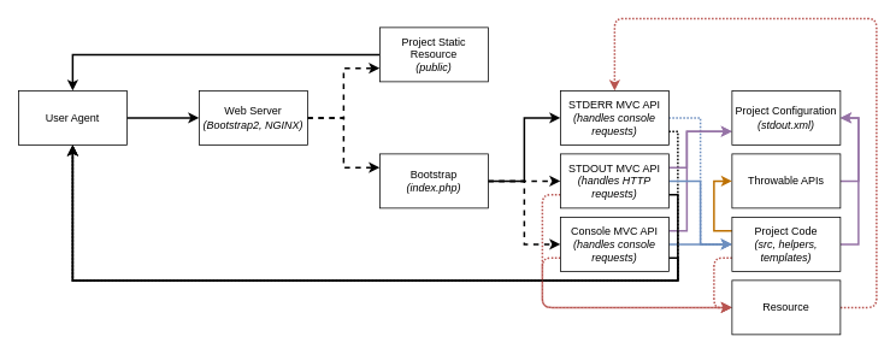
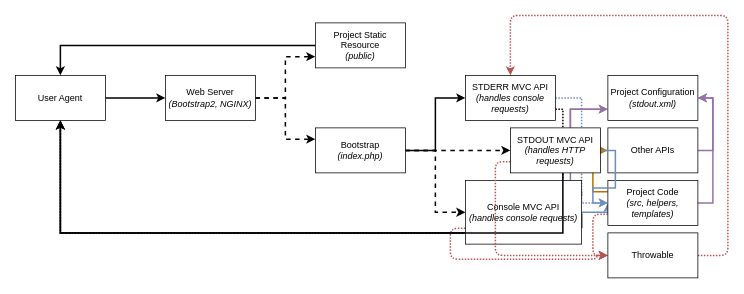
- <mxCell id="32" value="STDOUT MVC API&lt;br&gt;&lt;i&gt;(handles HTTP requests&lt;/i&gt;&lt;i&gt;)&lt;/i&gt;" style="rounded=0;whiteSpace=wrap;html=1;" parent="1" vertex="1"><mxGeometry x="620" y="170" width="120" height="60" as="geometry" /></mxCell>
+ <mxCell id="32" value="STDOUT MVC API&lt;br&gt;&lt;i&gt;(handles HTTP requests&lt;/i&gt;&lt;i&gt;)&lt;/i&gt;" style="rounded=0;whiteSpace=wrap;html=1;" parent="1" vertex="1"><mxGeometry x="680" y="170" width="120" height="60" as="geometry" /></mxCell>
- <mxCell id="23" value="Throwable APIs" style="rounded=0;whiteSpace=wrap;html=1;" parent="1" vertex="1"><mxGeometry x="810" y="170" width="120" height="60" as="geometry" /></mxCell>
+ <mxCell id="23" value="Other APIs" style="rounded=0;whiteSpace=wrap;html=1;" parent="1" vertex="1"><mxGeometry x="810" y="170" width="120" height="60" as="geometry" /></mxCell>
- <mxCell id="21" value="Console MVC API&lt;br&gt;&lt;i&gt;(handles console requests)&lt;/i&gt;" style="rounded=0;whiteSpace=wrap;html=1;" parent="1" vertex="1"><mxGeometry x="620" y="240" width="120" height="60" as="geometry" /></mxCell>
+ <mxCell id="21" value="Console MVC API&lt;br&gt;&lt;i&gt;(handles console requests)&lt;/i&gt;" style="rounded=0;whiteSpace=wrap;html=1;" parent="1" vertex="1"><mxGeometry x="620" y="240" width="155" height="85" as="geometry" /></mxCell>
- <mxCell id="35" value="Resource" style="rounded=0;whiteSpace=wrap;html=1;" vertex="1" parent="1"><mxGeometry x="810" y="310" width="120" height="60" as="geometry" /></mxCell>
+ <mxCell id="35" value="Throwable" style="rounded=0;whiteSpace=wrap;html=1;" vertex="1" parent="1"><mxGeometry x="810" y="310" width="120" height="60" as="geometry" /></mxCell>
